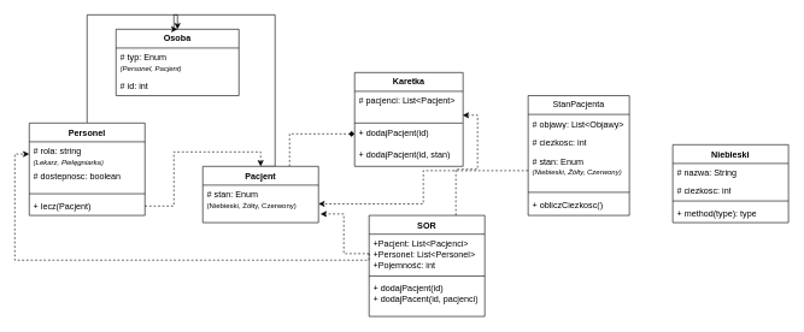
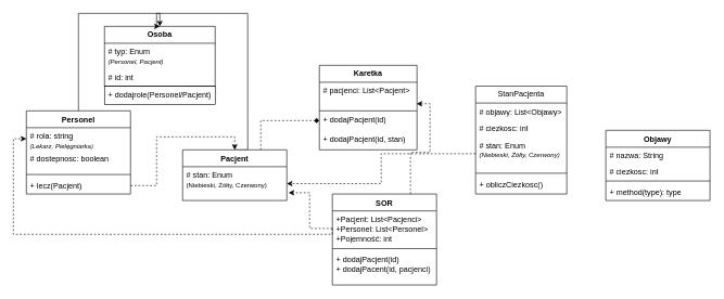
+ <mxCell id="40" value="+ dodajrole(Personel/Pacjent)" style="rounded=0;whiteSpace=wrap;html=1;fillColor=none;" vertex="1" parent="1"><mxGeometry x="160" y="132" width="170" height="28" as="geometry" /></mxCell>
- <mxCell id="7" value="Niebieski" style="swimlane;fontStyle=1;align=center;verticalAlign=top;childLayout=stackLayout;horizontal=1;startSize=26;horizontalStack=0;resizeParent=1;resizeParentMax=0;resizeLast=0;collapsible=1;marginBottom=0;whiteSpace=wrap;html=1;" vertex="1" parent="1"><mxGeometry x="930" y="200" width="160" height="108" as="geometry" /></mxCell>
+ <mxCell id="7" value="Objawy" style="swimlane;fontStyle=1;align=center;verticalAlign=top;childLayout=stackLayout;horizontal=1;startSize=26;horizontalStack=0;resizeParent=1;resizeParentMax=0;resizeLast=0;collapsible=1;marginBottom=0;whiteSpace=wrap;html=1;" vertex="1" parent="1"><mxGeometry x="930" y="200" width="160" height="108" as="geometry" /></mxCell>
